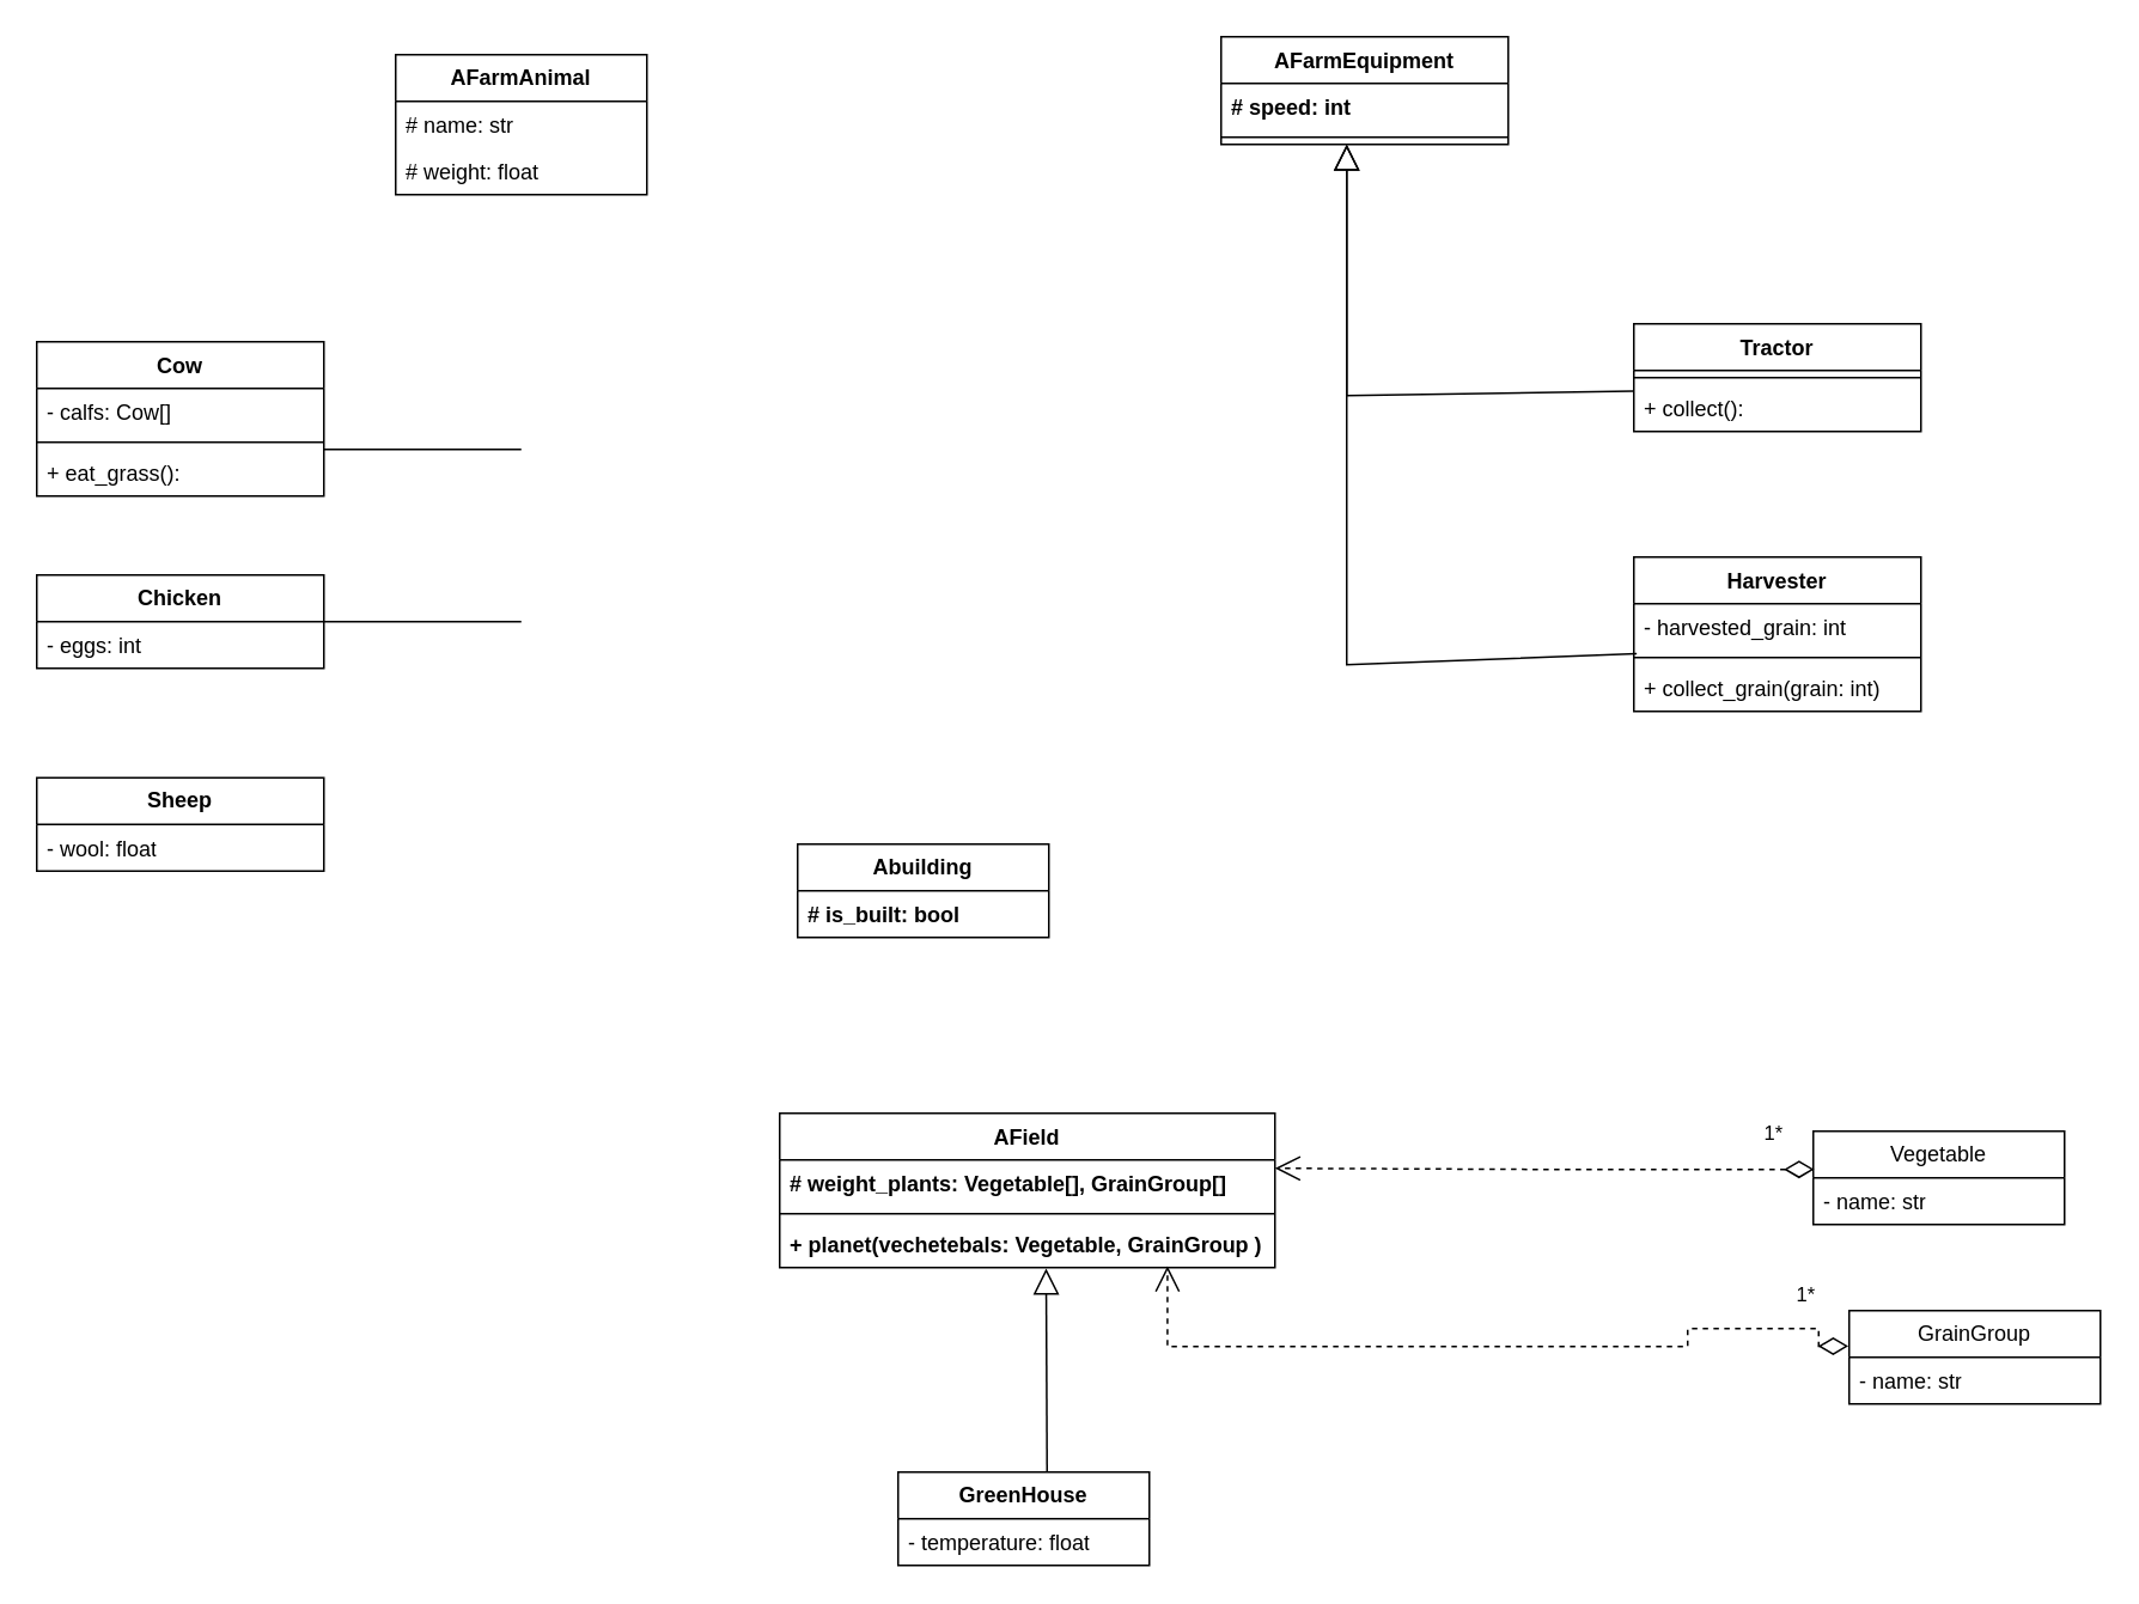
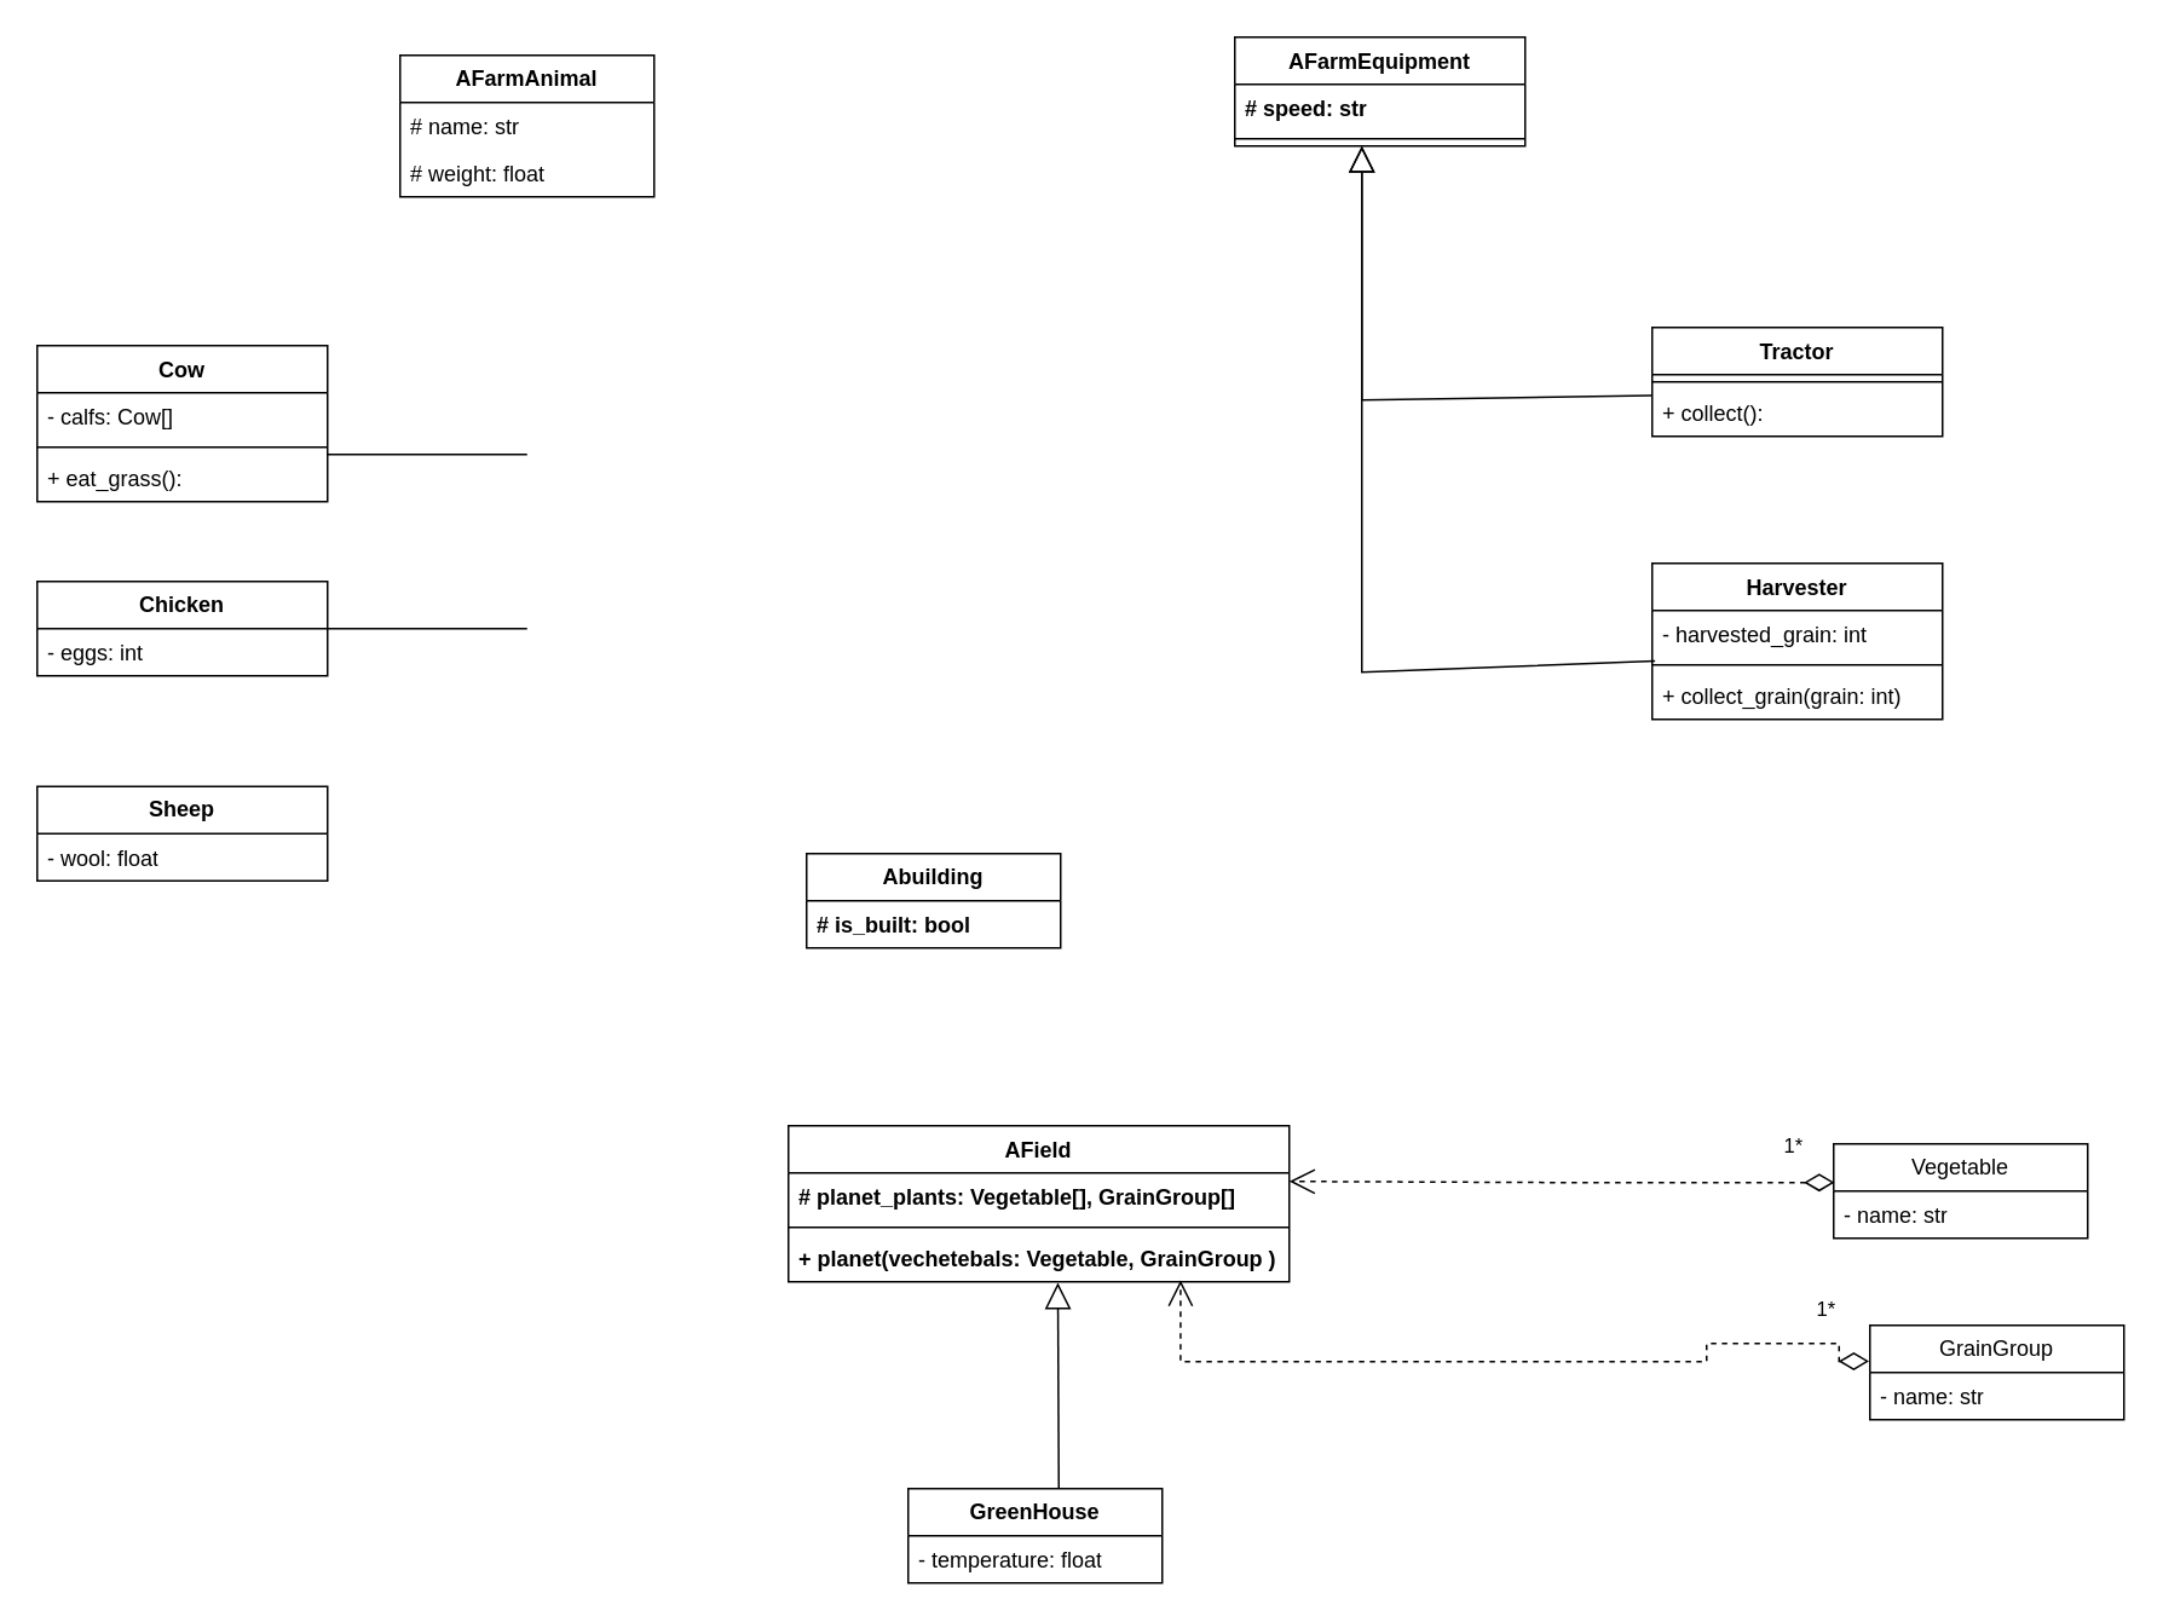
- <mxCell id="16" value="# speed: int" style="text;strokeColor=none;fillColor=none;align=left;verticalAlign=top;spacingLeft=4;spacingRight=4;overflow=hidden;rotatable=0;points=[[0,0.5],[1,0.5]];portConstraint=eastwest;whiteSpace=wrap;html=1;fontStyle=1" vertex="1" parent="15"><mxGeometry y="26" width="160" height="26" as="geometry" /></mxCell>
+ <mxCell id="16" value="# speed: str" style="text;strokeColor=none;fillColor=none;align=left;verticalAlign=top;spacingLeft=4;spacingRight=4;overflow=hidden;rotatable=0;points=[[0,0.5],[1,0.5]];portConstraint=eastwest;whiteSpace=wrap;html=1;fontStyle=1" vertex="1" parent="15"><mxGeometry y="26" width="160" height="26" as="geometry" /></mxCell>
- <mxCell id="30" value="&lt;b&gt;# weight_plants: Vegetable[], GrainGroup[]&lt;/b&gt;" style="text;strokeColor=none;fillColor=none;align=left;verticalAlign=top;spacingLeft=4;spacingRight=4;overflow=hidden;rotatable=0;points=[[0,0.5],[1,0.5]];portConstraint=eastwest;whiteSpace=wrap;html=1;" vertex="1" parent="29"><mxGeometry y="26" width="276" height="26" as="geometry" /></mxCell>
+ <mxCell id="30" value="&lt;b&gt;# planet_plants: Vegetable[], GrainGroup[]&lt;/b&gt;" style="text;strokeColor=none;fillColor=none;align=left;verticalAlign=top;spacingLeft=4;spacingRight=4;overflow=hidden;rotatable=0;points=[[0,0.5],[1,0.5]];portConstraint=eastwest;whiteSpace=wrap;html=1;" vertex="1" parent="29"><mxGeometry y="26" width="276" height="26" as="geometry" /></mxCell>
